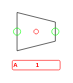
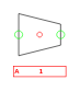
- <mxCell id="2" value="&lt;b&gt;A&amp;nbsp; &amp;nbsp; &amp;nbsp; &amp;nbsp; &amp;nbsp; &amp;nbsp;1&lt;/b&gt;" style="whiteSpace=wrap;html=1;fillColor=none;strokeColor=#FF0000;fontColor=#FF0000;fontSize=10;align=left;noLabel=0;rounded=1;" parent="1" vertex="1"><mxGeometry x="20" y="100" width="80" height="16" as="geometry" /></mxCell>
+ <mxCell id="2" value="&lt;b&gt;A&amp;nbsp; &amp;nbsp; &amp;nbsp; &amp;nbsp; &amp;nbsp; &amp;nbsp;1&lt;/b&gt;" style="rounded=0;whiteSpace=wrap;html=1;fillColor=none;strokeColor=#FF0000;fontColor=#FF0000;fontSize=10;align=left;noLabel=0;" parent="1" vertex="1"><mxGeometry x="20" y="100" width="80" height="16" as="geometry" /></mxCell>
